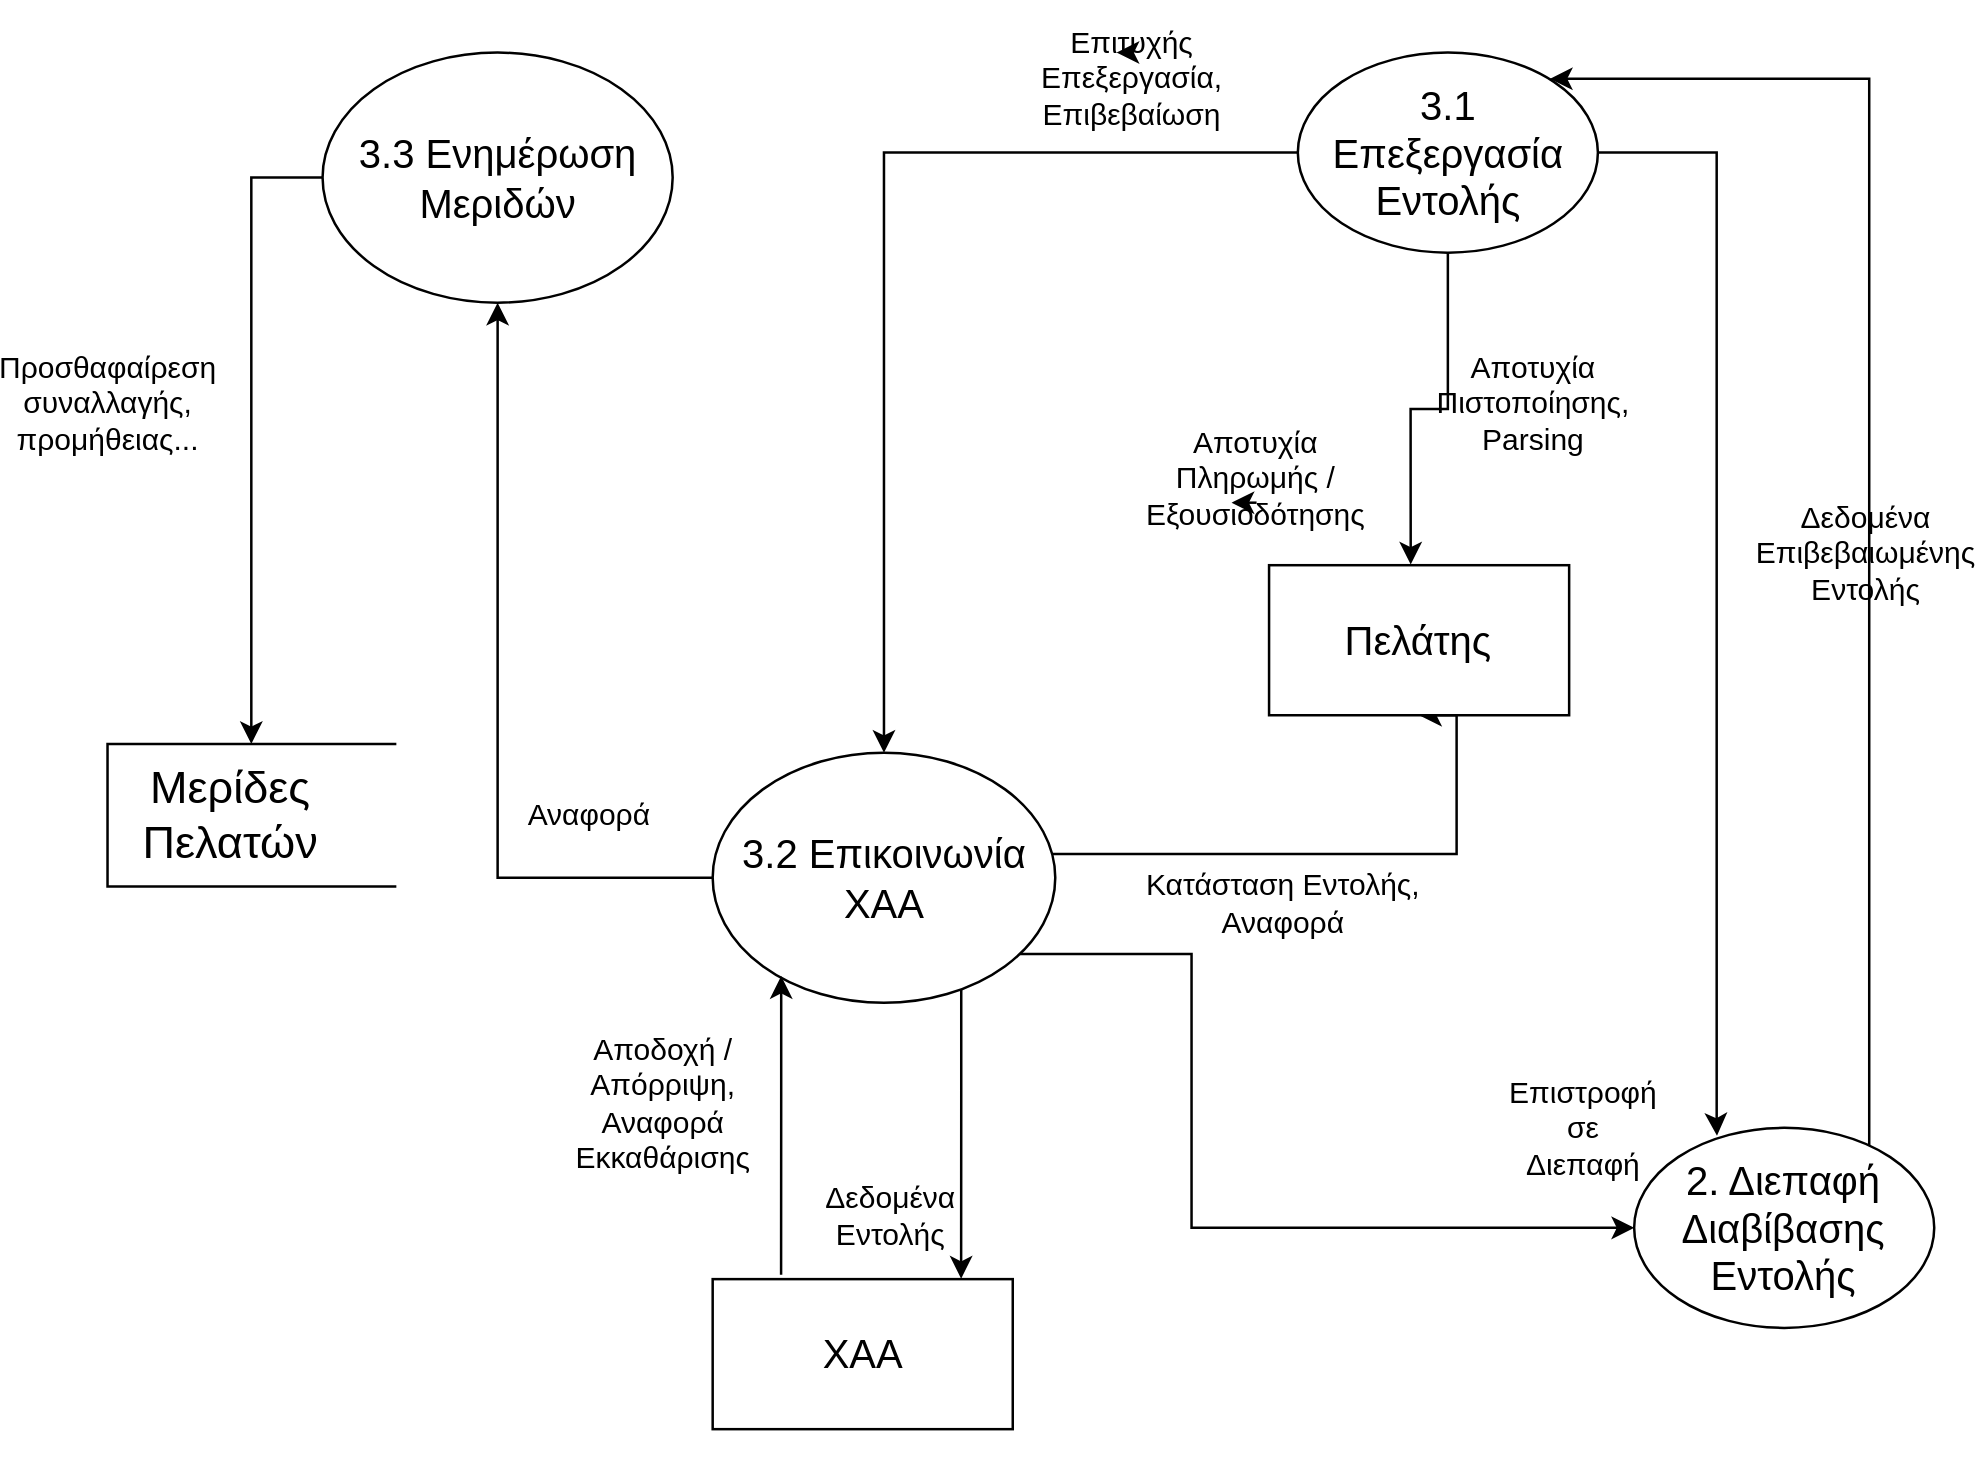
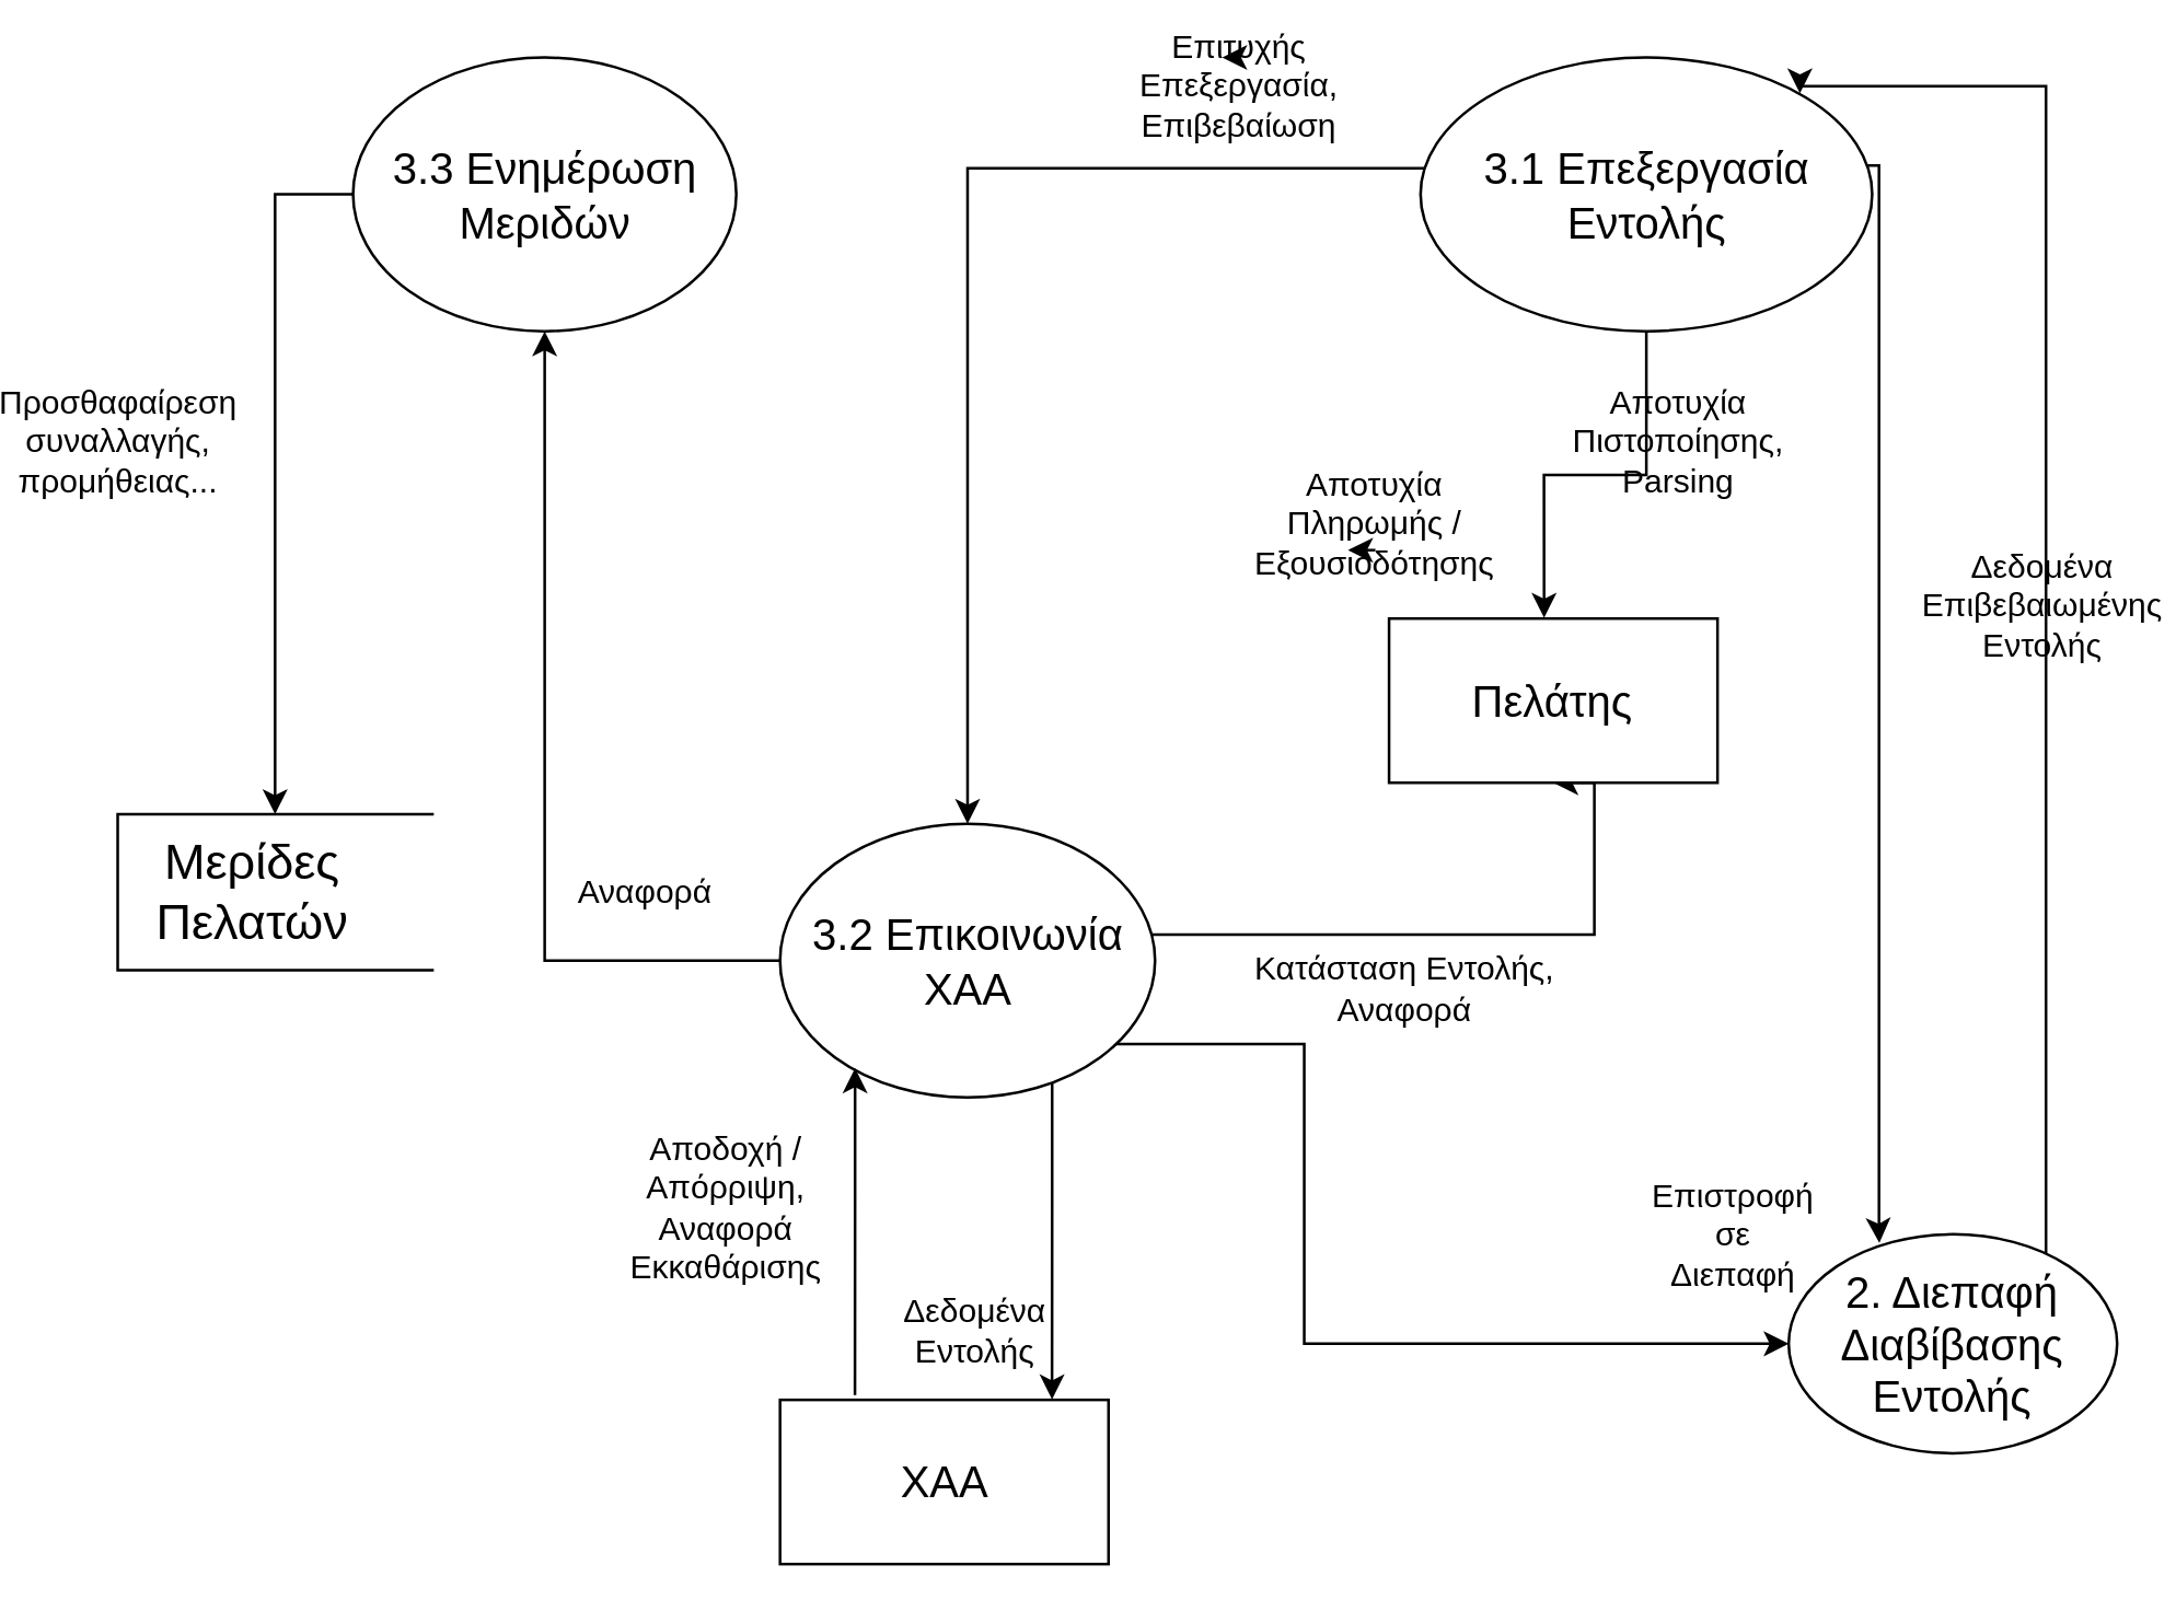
- <mxCell id="5" value="&lt;font size=&quot;3&quot;&gt;3.1 Επεξεργασία Εντολής&lt;/font&gt;" style="ellipse;whiteSpace=wrap;html=1;" parent="1" vertex="1"><mxGeometry x="515.5" y="20.5" width="120" height="80" as="geometry" /></mxCell>
+ <mxCell id="5" value="&lt;font size=&quot;3&quot;&gt;3.1 Επεξεργασία Εντολής&lt;/font&gt;" style="ellipse;whiteSpace=wrap;html=1;" parent="1" vertex="1"><mxGeometry x="515.5" y="20.5" width="165" height="100" as="geometry" /></mxCell>
